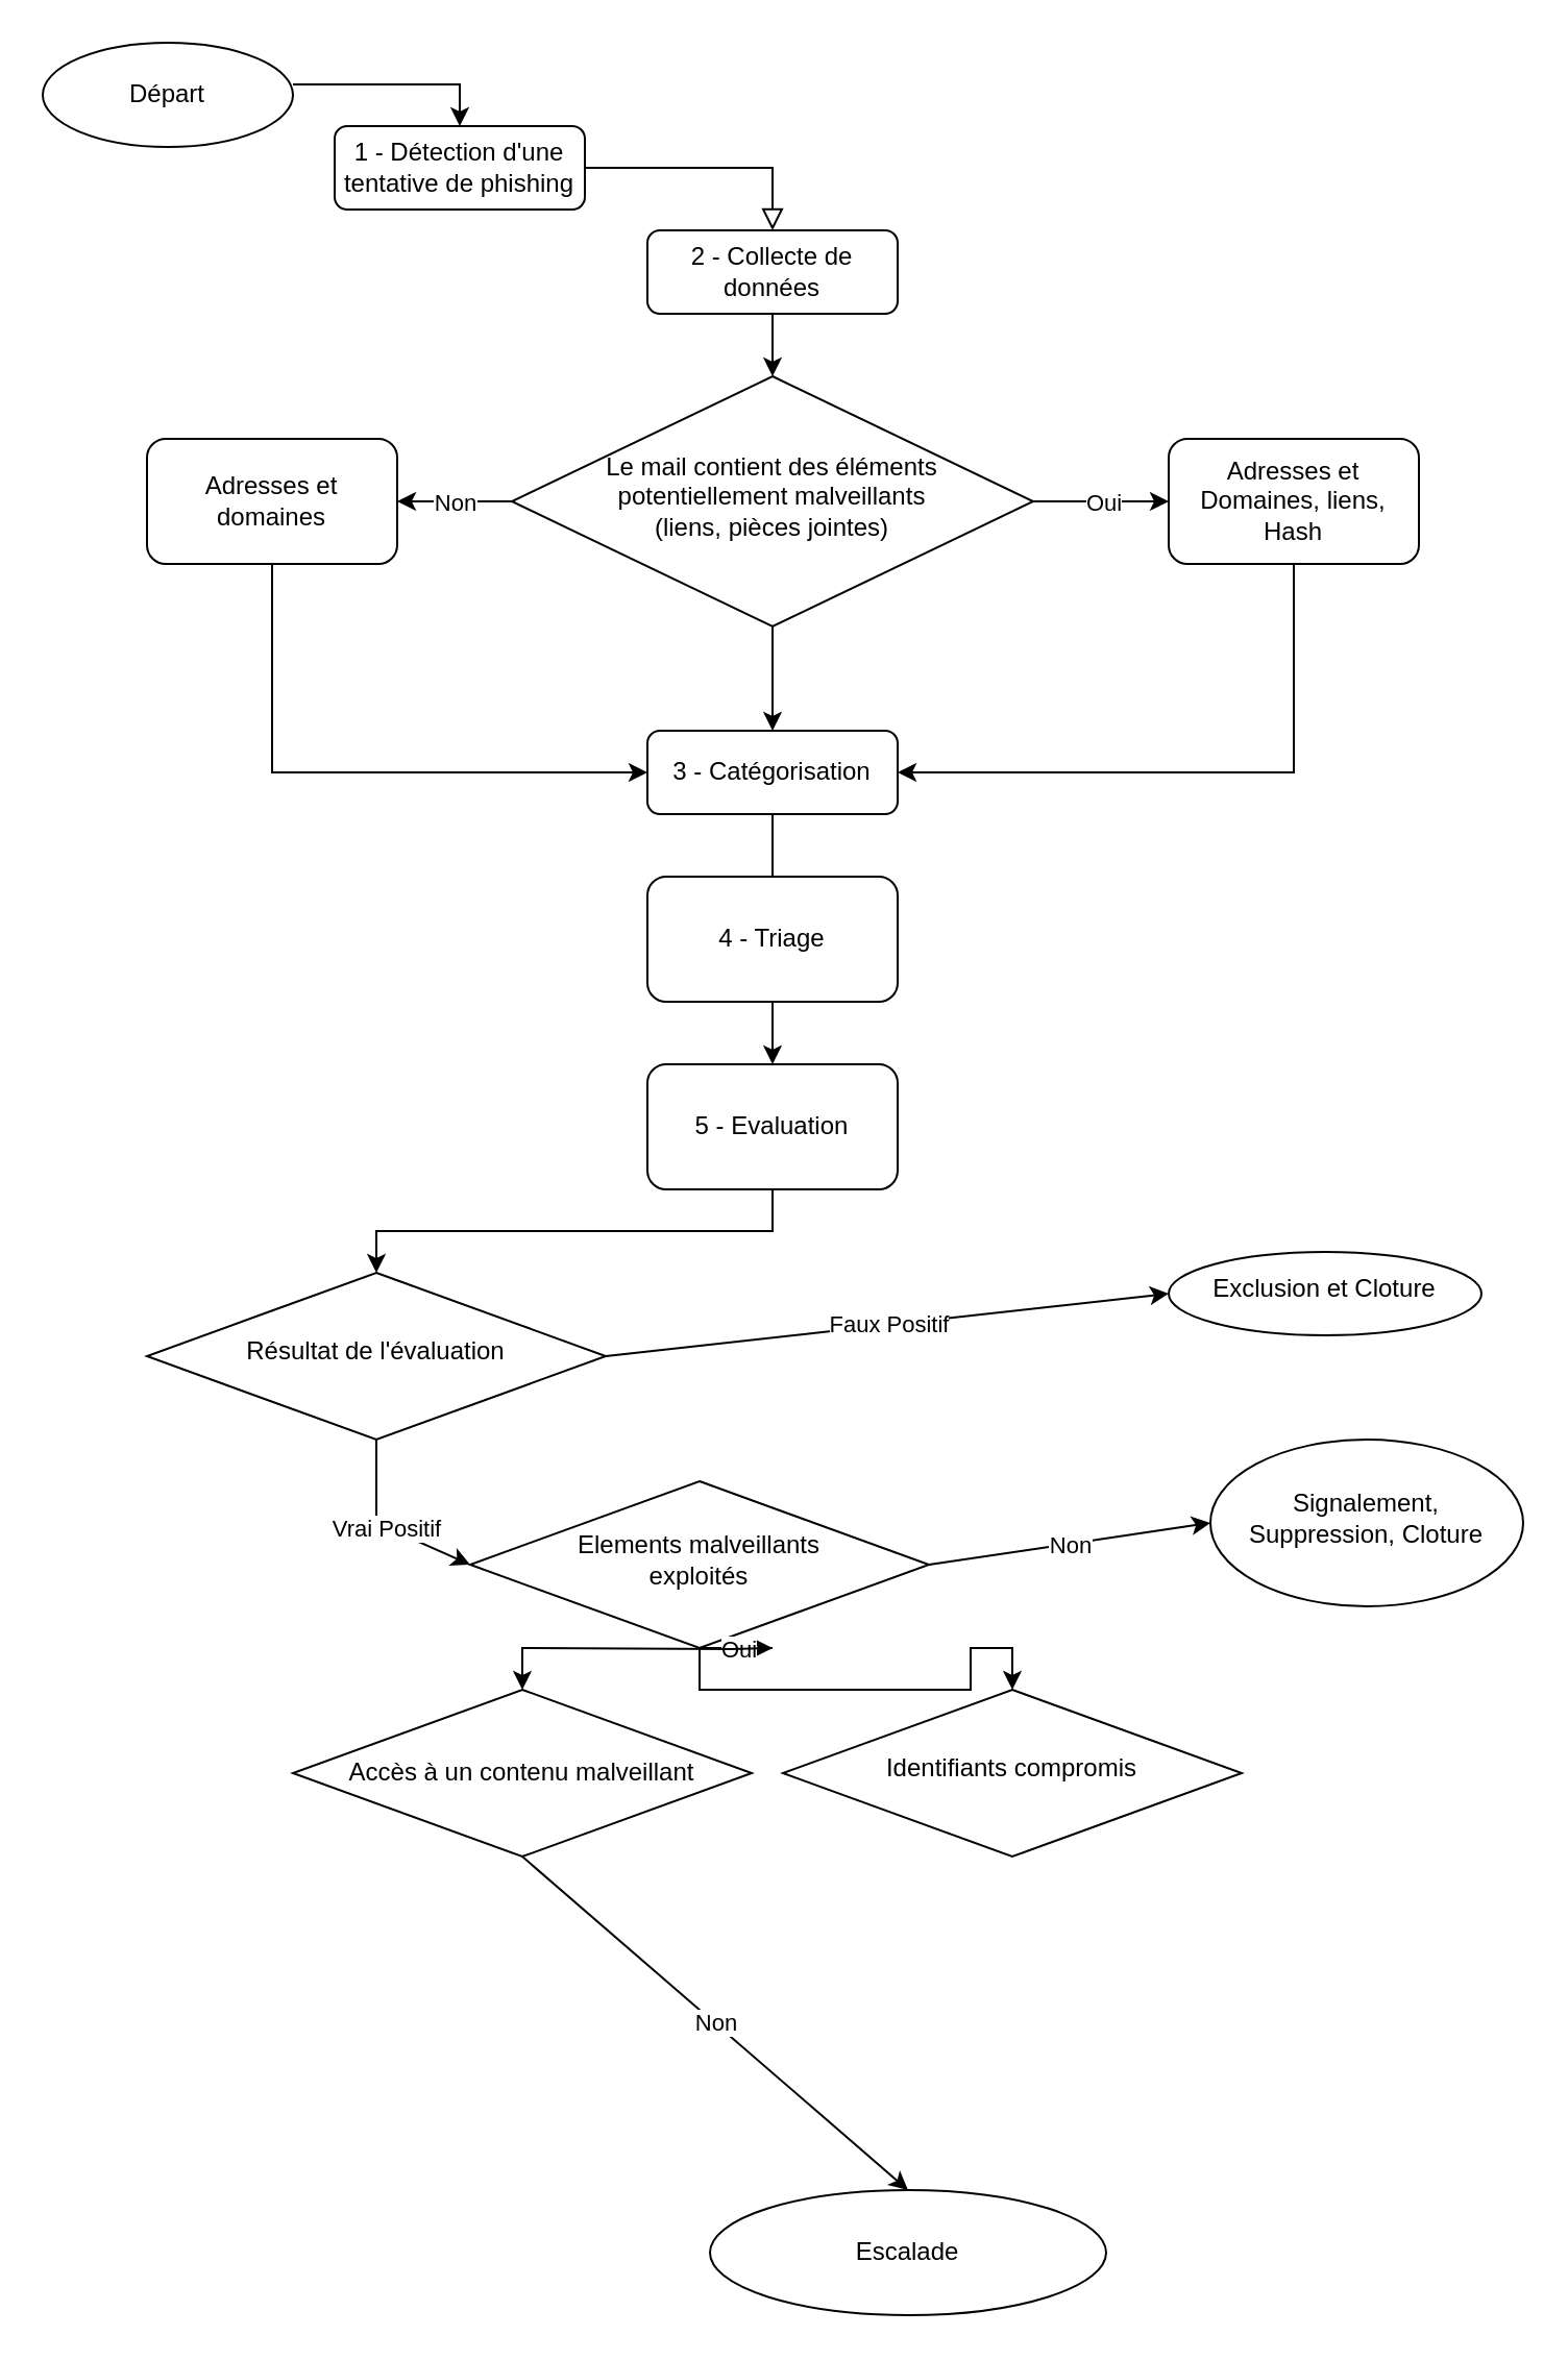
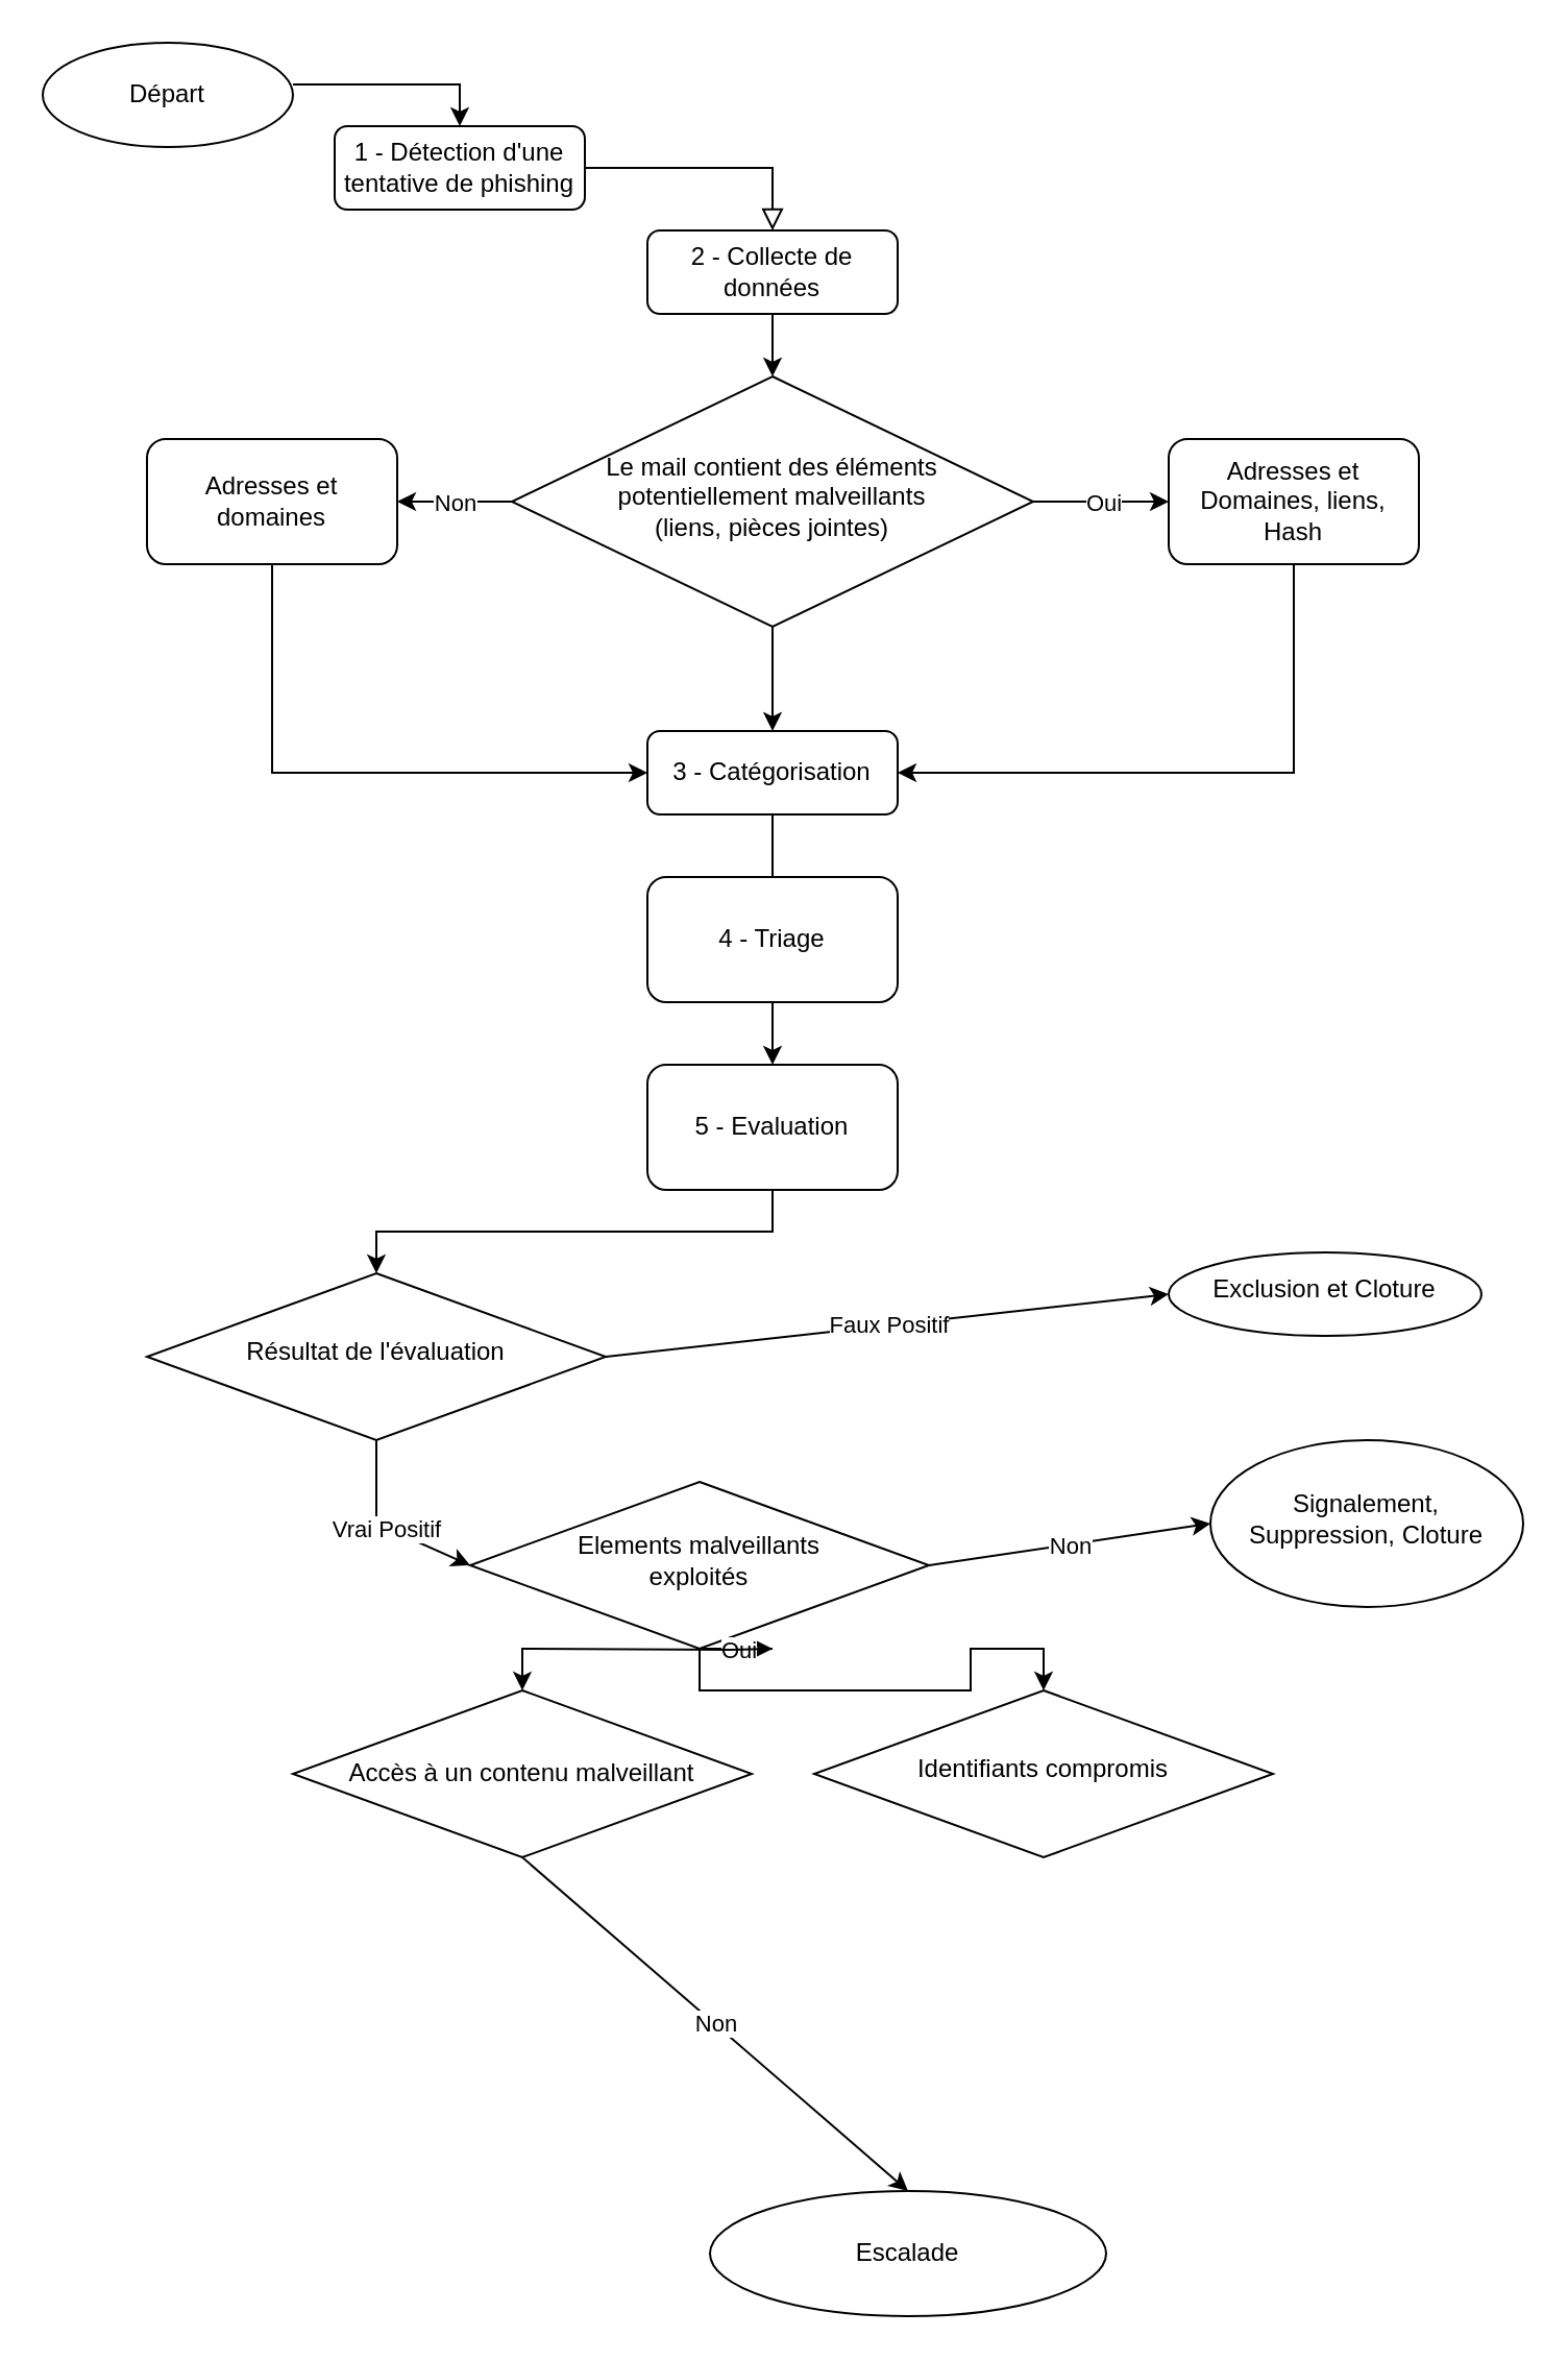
- <mxCell id="39" value="Identifiants compromis" style="rhombus;whiteSpace=wrap;html=1;shadow=0;fontFamily=Helvetica;fontSize=12;align=center;strokeWidth=1;spacing=6;spacingTop=-4;" vertex="1" parent="1"><mxGeometry x="375" y="810" width="220" height="80" as="geometry" /></mxCell>
+ <mxCell id="39" value="Identifiants compromis" style="rhombus;whiteSpace=wrap;html=1;shadow=0;fontFamily=Helvetica;fontSize=12;align=center;strokeWidth=1;spacing=6;spacingTop=-4;" vertex="1" parent="1"><mxGeometry x="390" y="810" width="220" height="80" as="geometry" /></mxCell>
